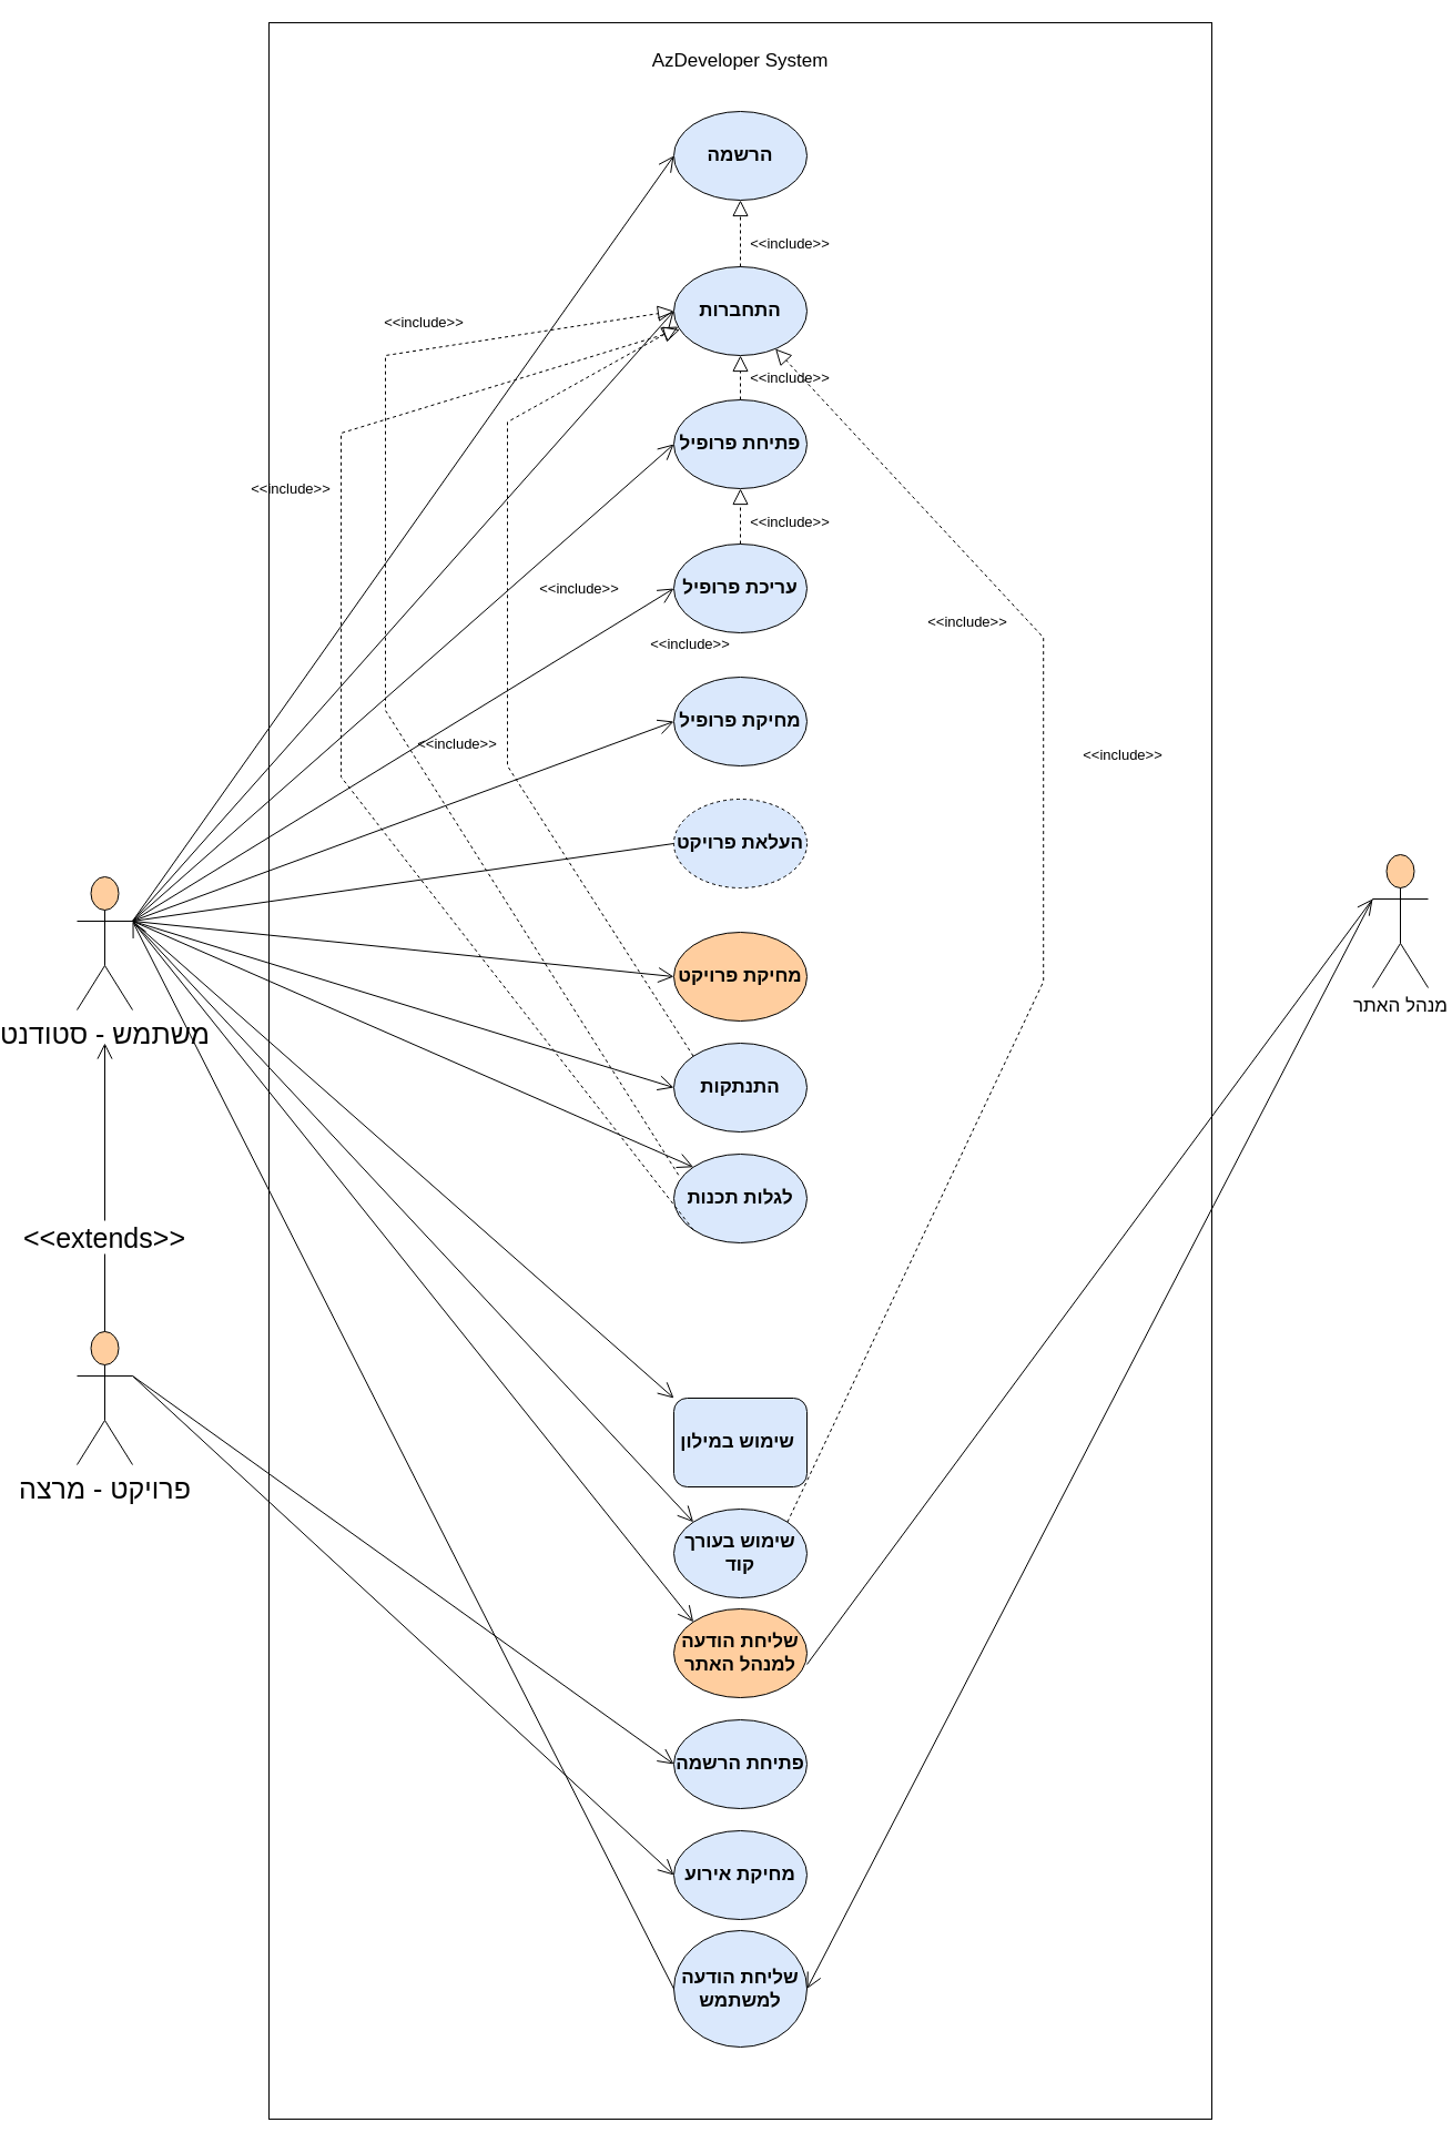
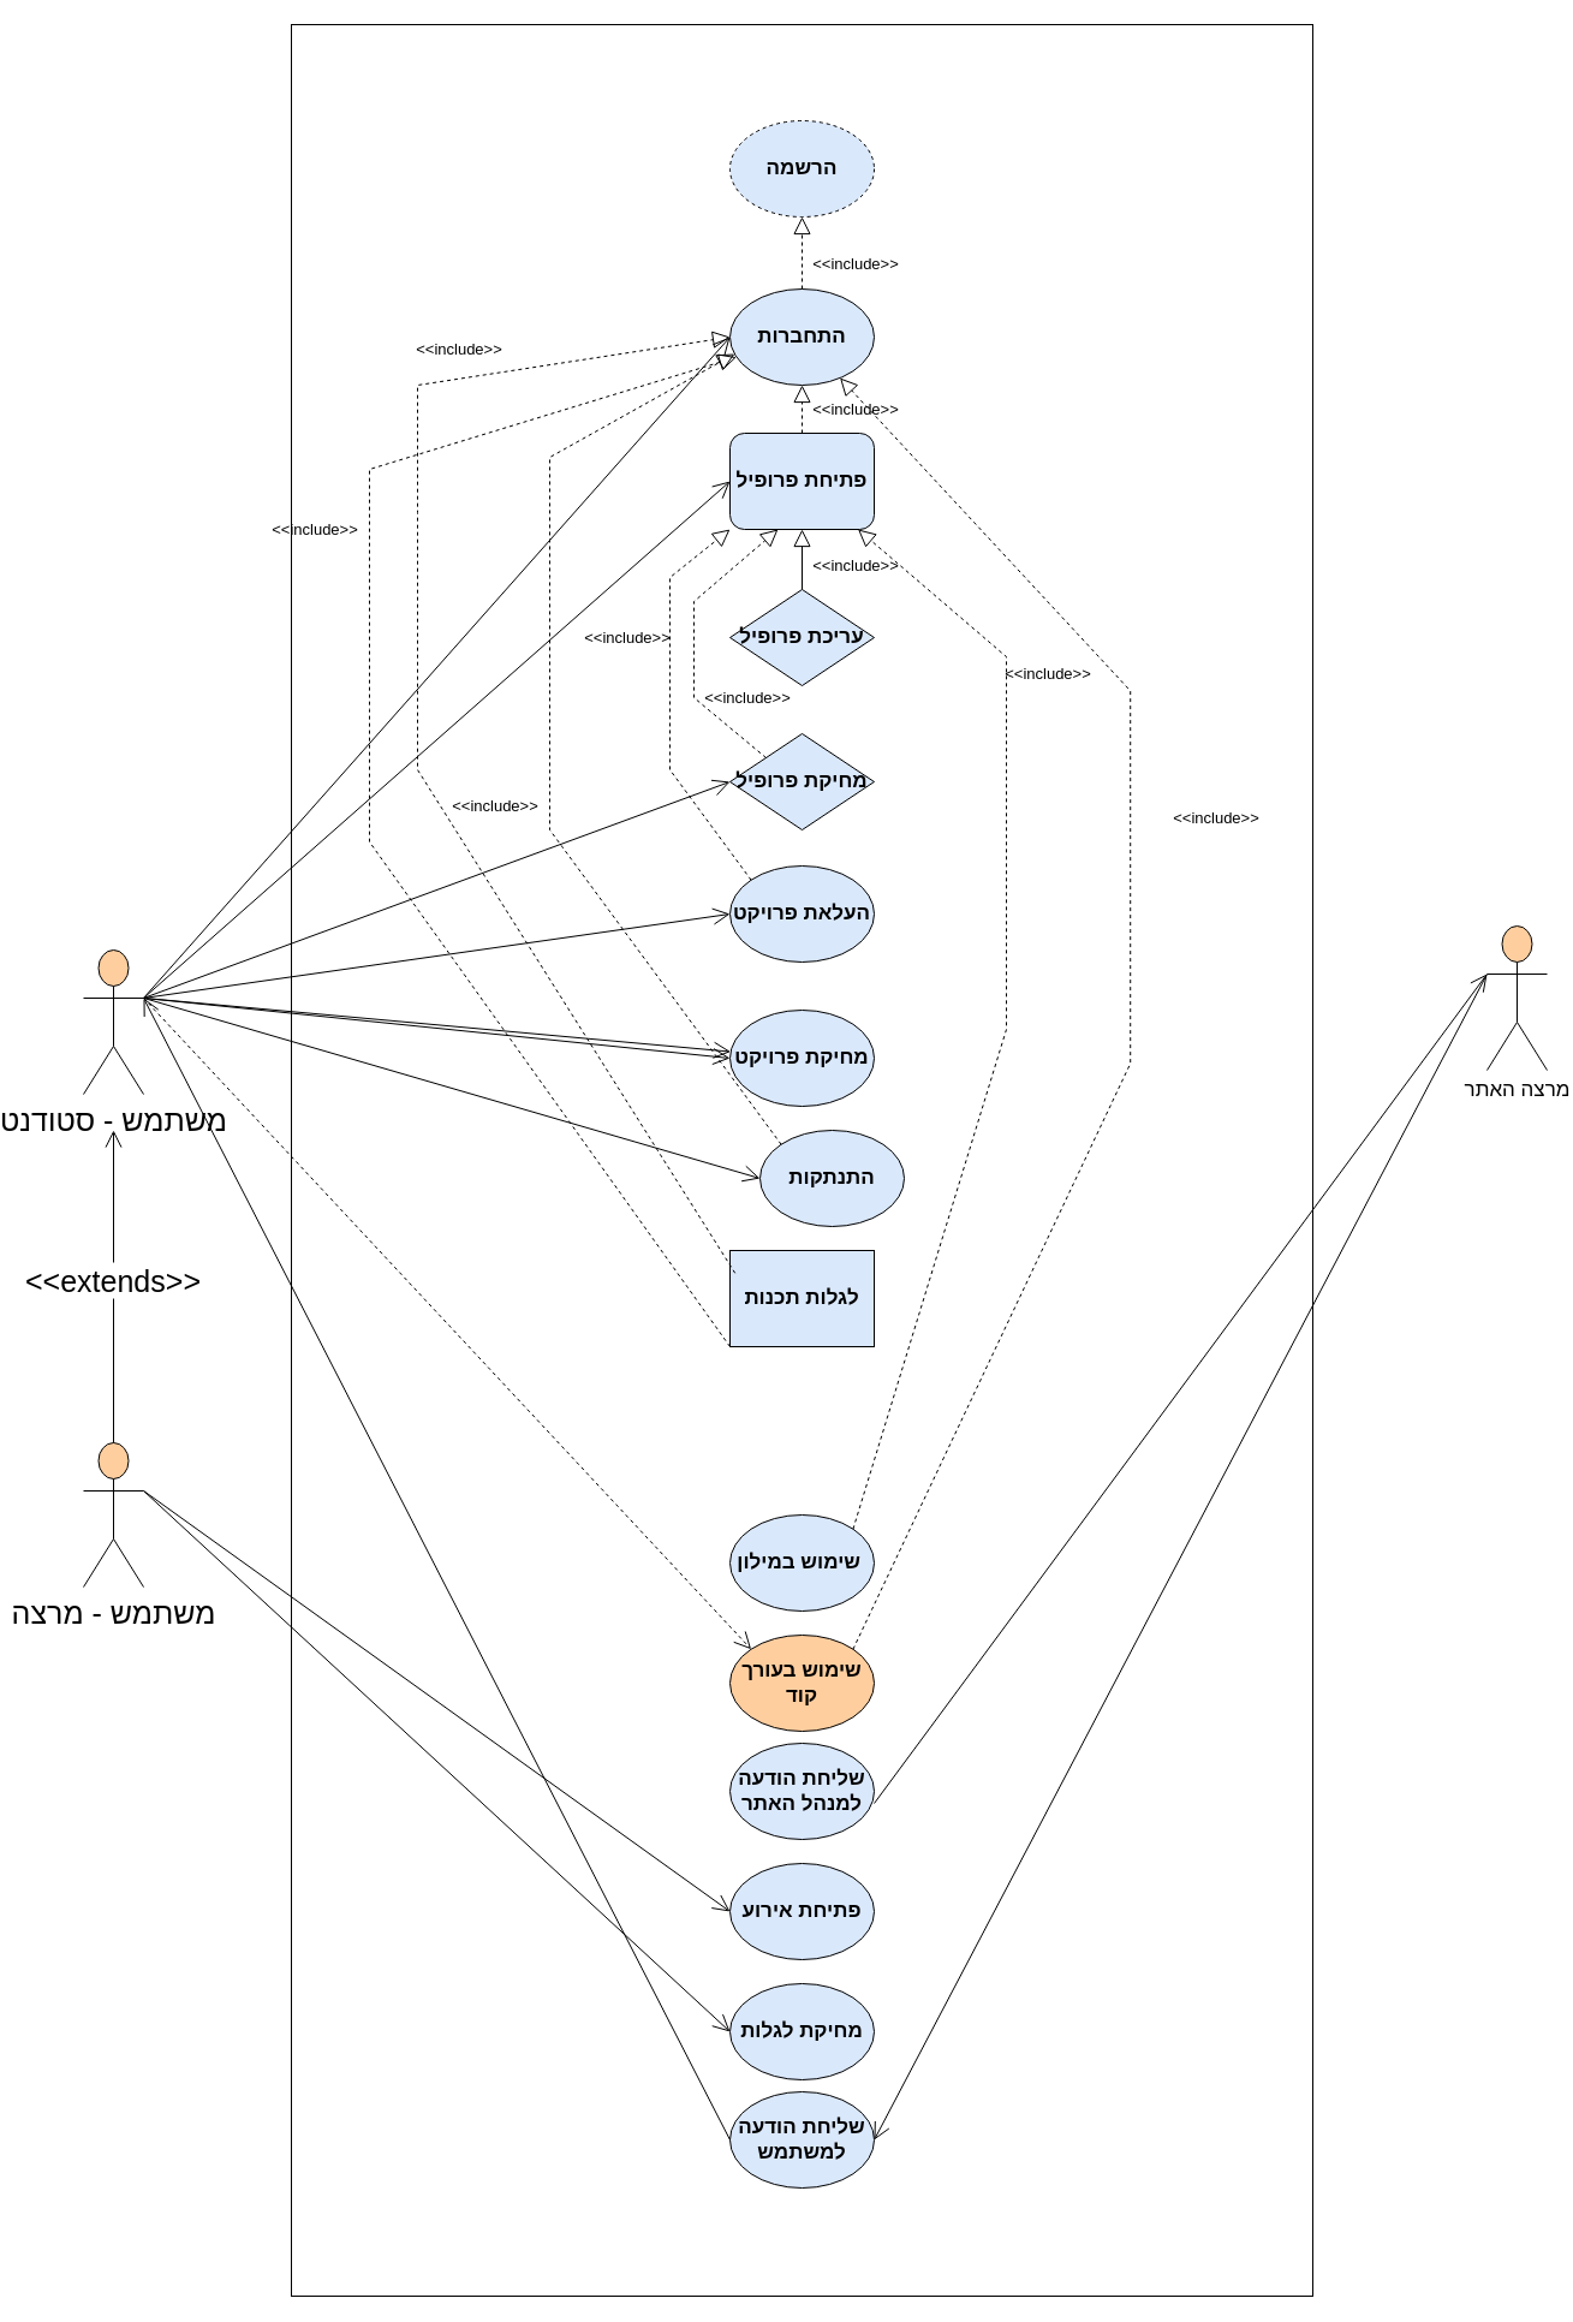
- <mxCell id="14" value="AzDeveloper System" style="text;html=1;strokeColor=none;fillColor=none;align=center;verticalAlign=middle;whiteSpace=wrap;rounded=0;fontSize=17;" parent="1" vertex="1"><mxGeometry x="533" y="40" width="180" height="30" as="geometry" /></mxCell>
- <mxCell id="5" value="הרשמה" style="ellipse;whiteSpace=wrap;html=1;rounded=1;fontSize=17;strokeColor=#000000;strokeWidth=1;fillColor=#dae8fc;fontStyle=1" parent="1" vertex="1"><mxGeometry x="563" y="100" width="120" height="80" as="geometry" /></mxCell>
+ <mxCell id="5" value="הרשמה" style="ellipse;whiteSpace=wrap;html=1;rounded=1;fontSize=17;strokeColor=#000000;strokeWidth=1;fillColor=#dae8fc;fontStyle=1;dashed=1;" parent="1" vertex="1"><mxGeometry x="563" y="100" width="120" height="80" as="geometry" /></mxCell>
- <mxCell id="7" value="פתיחת פרופיל" style="ellipse;whiteSpace=wrap;html=1;rounded=1;fontSize=17;strokeColor=#000000;strokeWidth=1;fontStyle=1;fillColor=#dae8fc;" parent="1" vertex="1"><mxGeometry x="563" y="360" width="120" height="80" as="geometry" /></mxCell>
+ <mxCell id="7" value="פתיחת פרופיל" style="whiteSpace=wrap;html=1;fontSize=17;strokeColor=#000000;strokeWidth=1;fontStyle=1;fillColor=#dae8fc;rounded=1;" parent="1" vertex="1"><mxGeometry x="563" y="360" width="120" height="80" as="geometry" /></mxCell>
- <mxCell id="23" value="" style="endArrow=block;dashed=1;endFill=0;endSize=12;html=1;rounded=0;fontSize=17;exitX=0.5;exitY=0;exitDx=0;exitDy=0;entryX=0.5;entryY=1;entryDx=0;entryDy=0;" parent="1" source="8" target="7" edge="1"><mxGeometry width="160" relative="1" as="geometry"><mxPoint x="633" y="370" as="sourcePoint" /><mxPoint x="633" y="330" as="targetPoint" /></mxGeometry></mxCell>
+ <mxCell id="23" value="" style="endArrow=block;dashed=0;endFill=0;endSize=12;html=1;rounded=0;fontSize=17;exitX=0.5;exitY=0;exitDx=0;exitDy=0;entryX=0.5;entryY=1;entryDx=0;entryDy=0;" parent="1" source="8" target="7" edge="1"><mxGeometry width="160" relative="1" as="geometry"><mxPoint x="633" y="370" as="sourcePoint" /><mxPoint x="633" y="330" as="targetPoint" /></mxGeometry></mxCell>
- <mxCell id="15" value="" style="endArrow=open;endFill=1;endSize=12;html=1;rounded=0;fontSize=17;exitX=1;exitY=0.333;exitDx=0;exitDy=0;exitPerimeter=0;entryX=0;entryY=0.5;entryDx=0;entryDy=0;" parent="1" source="3" target="5" edge="1"><mxGeometry width="160" relative="1" as="geometry"><mxPoint x="293" y="210" as="sourcePoint" /><mxPoint x="453" y="210" as="targetPoint" /></mxGeometry></mxCell>
+ <mxCell id="15" value="" style="endArrow=open;endFill=1;endSize=12;html=1;rounded=0;fontSize=17;exitX=1;exitY=0.333;exitDx=0;exitDy=0;exitPerimeter=0;" parent="1" source="3" target="35" edge="1"><mxGeometry width="160" relative="1" as="geometry"><mxPoint x="293" y="210" as="sourcePoint" /><mxPoint x="453" y="210" as="targetPoint" /></mxGeometry></mxCell>
- <mxCell id="8" value="עריכת פרופיל" style="ellipse;whiteSpace=wrap;html=1;rounded=1;fontSize=17;strokeColor=#000000;strokeWidth=1;fontStyle=1;fillColor=#dae8fc;" parent="1" vertex="1"><mxGeometry x="563" y="490" width="120" height="80" as="geometry" /></mxCell>
+ <mxCell id="8" value="עריכת פרופיל" style="rhombus;whiteSpace=wrap;html=1;fontSize=17;strokeColor=#000000;strokeWidth=1;fontStyle=1;fillColor=#dae8fc;" parent="1" vertex="1"><mxGeometry x="563" y="490" width="120" height="80" as="geometry" /></mxCell>
+ <mxCell id="26" value="" style="endArrow=block;dashed=1;endFill=0;endSize=12;html=1;rounded=0;fontSize=17;exitX=0;exitY=0;exitDx=0;exitDy=0;entryX=0.333;entryY=1;entryDx=0;entryDy=0;entryPerimeter=0;" parent="1" source="9" target="7" edge="1"><mxGeometry width="160" relative="1" as="geometry"><mxPoint x="633" y="500" as="sourcePoint" /><mxPoint x="633" y="450" as="targetPoint" /><Array as="points"><mxPoint x="533" y="580" /><mxPoint x="533" y="500" /></Array></mxGeometry></mxCell>
+ <mxCell id="29" value="" style="endArrow=block;dashed=1;endFill=0;endSize=12;html=1;rounded=0;fontSize=17;exitX=0;exitY=0;exitDx=0;exitDy=0;entryX=0;entryY=1;entryDx=0;entryDy=0;" parent="1" source="12" target="7" edge="1"><mxGeometry width="160" relative="1" as="geometry"><mxPoint x="633" y="500" as="sourcePoint" /><mxPoint x="633" y="450" as="targetPoint" /><Array as="points"><mxPoint x="513" y="640" /><mxPoint x="513" y="480" /></Array></mxGeometry></mxCell>
- <mxCell id="9" value="מחיקת פרופיל" style="ellipse;whiteSpace=wrap;html=1;rounded=1;fontSize=17;strokeColor=#000000;strokeWidth=1;fontStyle=1;fillColor=#dae8fc;" parent="1" vertex="1"><mxGeometry x="563" y="610" width="120" height="80" as="geometry" /></mxCell>
+ <mxCell id="9" value="מחיקת פרופיל" style="rhombus;whiteSpace=wrap;html=1;fontSize=17;strokeColor=#000000;strokeWidth=1;fontStyle=1;fillColor=#dae8fc;" parent="1" vertex="1"><mxGeometry x="563" y="610" width="120" height="80" as="geometry" /></mxCell>
- <mxCell id="22" value="" style="endArrow=open;endFill=1;endSize=12;html=1;rounded=0;fontSize=17;entryX=0;entryY=0.5;entryDx=0;entryDy=0;exitX=1;exitY=0.333;exitDx=0;exitDy=0;exitPerimeter=0;" parent="1" source="3" target="8" edge="1"><mxGeometry width="160" relative="1" as="geometry"><mxPoint x="136" y="290" as="sourcePoint" /><mxPoint x="563" y="470" as="targetPoint" /></mxGeometry></mxCell>
- <mxCell id="28" value="" style="endArrow=none;endFill=1;endSize=12;html=1;rounded=0;fontSize=17;entryX=0;entryY=0.5;entryDx=0;entryDy=0;exitX=1;exitY=0.333;exitDx=0;exitDy=0;exitPerimeter=0;" parent="1" source="3" target="12" edge="1"><mxGeometry width="160" relative="1" as="geometry"><mxPoint x="146" y="230" as="sourcePoint" /><mxPoint x="573" y="660" as="targetPoint" /></mxGeometry></mxCell>
+ <mxCell id="28" value="" style="endArrow=open;endFill=1;endSize=12;html=1;rounded=0;fontSize=17;entryX=0;entryY=0.5;entryDx=0;entryDy=0;exitX=1;exitY=0.333;exitDx=0;exitDy=0;exitPerimeter=0;" parent="1" source="3" target="12" edge="1"><mxGeometry width="160" relative="1" as="geometry"><mxPoint x="146" y="230" as="sourcePoint" /><mxPoint x="573" y="660" as="targetPoint" /></mxGeometry></mxCell>
- <mxCell id="12" value="העלאת פרויקט" style="ellipse;whiteSpace=wrap;html=1;rounded=1;fontSize=17;strokeColor=#000000;strokeWidth=1;fontStyle=1;fillColor=#dae8fc;dashed=1;" parent="1" vertex="1"><mxGeometry x="563" y="720" width="120" height="80" as="geometry" /></mxCell>
+ <mxCell id="12" value="העלאת פרויקט" style="ellipse;whiteSpace=wrap;html=1;rounded=1;fontSize=17;strokeColor=#000000;strokeWidth=1;fontStyle=1;fillColor=#dae8fc;" parent="1" vertex="1"><mxGeometry x="563" y="720" width="120" height="80" as="geometry" /></mxCell>
+ <mxCell id="51" value="" style="endArrow=block;dashed=1;endFill=0;endSize=12;html=1;rounded=0;fontSize=17;exitX=1;exitY=0;exitDx=0;exitDy=0;" parent="1" source="38" target="7" edge="1"><mxGeometry width="160" relative="1" as="geometry"><mxPoint x="960.574" y="1117.716" as="sourcePoint" /><mxPoint x="946.84" y="460" as="targetPoint" /><Array as="points"><mxPoint x="793" y="856" /><mxPoint x="793" y="746" /><mxPoint x="793" y="646" /><mxPoint x="793" y="546" /></Array></mxGeometry></mxCell>
- <mxCell id="35" value="מחיקת פרויקט" style="ellipse;whiteSpace=wrap;html=1;rounded=1;fontSize=17;strokeColor=#000000;strokeWidth=1;fontStyle=1;fillColor=#ffce9f;" parent="1" vertex="1"><mxGeometry x="563" y="840" width="120" height="80" as="geometry" /></mxCell>
+ <mxCell id="35" value="מחיקת פרויקט" style="ellipse;whiteSpace=wrap;html=1;rounded=1;fontSize=17;strokeColor=#000000;strokeWidth=1;fontStyle=1;fillColor=#dae8fc;" parent="1" vertex="1"><mxGeometry x="563" y="840" width="120" height="80" as="geometry" /></mxCell>
- <mxCell id="34" value="מנהל האתר" style="shape=umlActor;verticalLabelPosition=bottom;verticalAlign=top;html=1;outlineConnect=0;rounded=1;fontSize=17;strokeColor=#000000;strokeWidth=1;fillColor=#FFCE9F;" parent="1" vertex="1"><mxGeometry x="1193" y="770" width="50" height="120" as="geometry" /></mxCell>
+ <mxCell id="34" value="מרצה האתר" style="shape=umlActor;verticalLabelPosition=bottom;verticalAlign=top;html=1;outlineConnect=0;rounded=1;fontSize=17;strokeColor=#000000;strokeWidth=1;fillColor=#FFCE9F;" parent="1" vertex="1"><mxGeometry x="1193" y="770" width="50" height="120" as="geometry" /></mxCell>
- <mxCell id="40" value="" style="endArrow=open;endFill=1;endSize=12;html=1;rounded=0;fontSize=17;exitX=1;exitY=0.333;exitDx=0;exitDy=0;exitPerimeter=0;entryX=0;entryY=0;entryDx=0;entryDy=0;" parent="1" source="3" target="37" edge="1"><mxGeometry width="160" relative="1" as="geometry"><mxPoint x="-167" y="962" as="sourcePoint" /><mxPoint x="355.76" y="760" as="targetPoint" /></mxGeometry></mxCell>
- <mxCell id="10" value="התנתקות" style="ellipse;whiteSpace=wrap;html=1;rounded=1;fontSize=17;strokeColor=#000000;strokeWidth=1;fontStyle=1;fillColor=#dae8fc;" parent="1" vertex="1"><mxGeometry x="563" y="940" width="120" height="80" as="geometry" /></mxCell>
+ <mxCell id="10" value="התנתקות" style="ellipse;whiteSpace=wrap;html=1;rounded=1;fontSize=17;strokeColor=#000000;strokeWidth=1;fontStyle=1;fillColor=#dae8fc;" parent="1" vertex="1"><mxGeometry x="588" y="940" width="120" height="80" as="geometry" /></mxCell>
- <mxCell id="41" value="" style="endArrow=open;endFill=1;endSize=12;html=1;rounded=0;fontSize=17;exitX=1;exitY=0.333;exitDx=0;exitDy=0;exitPerimeter=0;entryX=0;entryY=0;entryDx=0;entryDy=0;" parent="1" source="3" target="38" edge="1"><mxGeometry width="160" relative="1" as="geometry"><mxPoint x="103" y="1258" as="sourcePoint" /><mxPoint x="625.76" y="1056" as="targetPoint" /></mxGeometry></mxCell>
- <mxCell id="37" value="לגלות תכנות" style="ellipse;whiteSpace=wrap;html=1;rounded=1;fontSize=17;strokeColor=#000000;strokeWidth=1;fontStyle=1;fillColor=#dae8fc;" parent="1" vertex="1"><mxGeometry x="563" y="1040" width="120" height="80" as="geometry" /></mxCell>
+ <mxCell id="37" value="לגלות תכנות" style="whiteSpace=wrap;html=1;fontSize=17;strokeColor=#000000;strokeWidth=1;fontStyle=1;fillColor=#dae8fc;rounded=0;" parent="1" vertex="1"><mxGeometry x="563" y="1040" width="120" height="80" as="geometry" /></mxCell>
- <mxCell id="42" value="" style="endArrow=open;endFill=1;endSize=12;html=1;rounded=0;fontSize=17;exitX=1;exitY=0.333;exitDx=0;exitDy=0;exitPerimeter=0;entryX=0;entryY=0;entryDx=0;entryDy=0;" parent="1" source="3" target="39" edge="1"><mxGeometry width="160" relative="1" as="geometry"><mxPoint x="-9.76" y="829" as="sourcePoint" /><mxPoint x="513" y="931" as="targetPoint" /></mxGeometry></mxCell>
+ <mxCell id="42" value="" style="endArrow=open;endFill=1;endSize=12;html=1;rounded=0;fontSize=17;exitX=1;exitY=0.333;exitDx=0;exitDy=0;exitPerimeter=0;entryX=0;entryY=0;entryDx=0;entryDy=0;dashed=1;" parent="1" source="3" target="39" edge="1"><mxGeometry width="160" relative="1" as="geometry"><mxPoint x="-9.76" y="829" as="sourcePoint" /><mxPoint x="513" y="931" as="targetPoint" /></mxGeometry></mxCell>
- <mxCell id="60" value="&lt;font style=&quot;font-size: 25px&quot;&gt;&amp;lt;&amp;lt;extends&amp;gt;&amp;gt;&lt;/font&gt;" style="text;html=1;strokeColor=none;fillColor=none;align=center;verticalAlign=middle;whiteSpace=wrap;rounded=0;" vertex="1" parent="1"><mxGeometry x="20" y="1100" width="60" height="30" as="geometry" /></mxCell>
+ <mxCell id="60" value="&lt;font style=&quot;font-size: 25px&quot;&gt;&amp;lt;&amp;lt;extends&amp;gt;&amp;gt;&lt;/font&gt;" style="text;html=1;strokeColor=none;fillColor=none;align=center;verticalAlign=middle;whiteSpace=wrap;rounded=0;" vertex="1" parent="1"><mxGeometry x="20" y="1050" width="60" height="30" as="geometry" /></mxCell>
- <mxCell id="44" value="" style="endArrow=open;endFill=1;endSize=12;html=1;rounded=0;fontSize=17;exitX=1;exitY=0.333;exitDx=0;exitDy=0;exitPerimeter=0;entryX=0;entryY=0;entryDx=0;entryDy=0;" parent="1" source="3" target="43" edge="1"><mxGeometry width="160" relative="1" as="geometry"><mxPoint x="-47" y="814" as="sourcePoint" /><mxPoint x="473" y="1016" as="targetPoint" /></mxGeometry></mxCell>
- <mxCell id="38" value="שימוש במילון&amp;nbsp;" style="whiteSpace=wrap;html=1;fontSize=17;strokeColor=#000000;strokeWidth=1;fontStyle=1;fillColor=#dae8fc;rounded=1;" parent="1" vertex="1"><mxGeometry x="563" y="1260" width="120" height="80" as="geometry" /></mxCell>
+ <mxCell id="38" value="שימוש במילון&amp;nbsp;" style="ellipse;whiteSpace=wrap;html=1;rounded=1;fontSize=17;strokeColor=#000000;strokeWidth=1;fontStyle=1;fillColor=#dae8fc;" parent="1" vertex="1"><mxGeometry x="563" y="1260" width="120" height="80" as="geometry" /></mxCell>
- <mxCell id="4" value="&lt;font style=&quot;font-size: 25px&quot;&gt;פרויקט - מרצה&lt;/font&gt;" style="shape=umlActor;verticalLabelPosition=bottom;verticalAlign=top;html=1;outlineConnect=0;rounded=1;fontSize=17;strokeColor=#000000;strokeWidth=1;fillColor=#FFCE9F;" parent="1" vertex="1"><mxGeometry x="25" y="1200" width="50" height="120" as="geometry" /></mxCell>
+ <mxCell id="4" value="&lt;font style=&quot;font-size: 25px&quot;&gt;משתמש - מרצה&lt;/font&gt;" style="shape=umlActor;verticalLabelPosition=bottom;verticalAlign=top;html=1;outlineConnect=0;rounded=1;fontSize=17;strokeColor=#000000;strokeWidth=1;fillColor=#FFCE9F;" parent="1" vertex="1"><mxGeometry x="25" y="1200" width="50" height="120" as="geometry" /></mxCell>
- <mxCell id="39" value="שימוש בעורך קוד" style="ellipse;whiteSpace=wrap;html=1;rounded=1;fontSize=17;strokeColor=#000000;strokeWidth=1;fontStyle=1;fillColor=#dae8fc;" parent="1" vertex="1"><mxGeometry x="563" y="1360" width="120" height="80" as="geometry" /></mxCell>
+ <mxCell id="39" value="שימוש בעורך קוד" style="ellipse;whiteSpace=wrap;html=1;rounded=1;fontSize=17;strokeColor=#000000;strokeWidth=1;fontStyle=1;fillColor=#ffce9f;" parent="1" vertex="1"><mxGeometry x="563" y="1360" width="120" height="80" as="geometry" /></mxCell>
- <mxCell id="43" value="שליחת הודעה למנהל האתר" style="ellipse;whiteSpace=wrap;html=1;rounded=1;fontSize=17;strokeColor=#000000;strokeWidth=1;fontStyle=1;fillColor=#ffce9f;" parent="1" vertex="1"><mxGeometry x="563" y="1450" width="120" height="80" as="geometry" /></mxCell>
+ <mxCell id="43" value="שליחת הודעה למנהל האתר" style="ellipse;whiteSpace=wrap;html=1;rounded=1;fontSize=17;strokeColor=#000000;strokeWidth=1;fontStyle=1;fillColor=#dae8fc;" parent="1" vertex="1"><mxGeometry x="563" y="1450" width="120" height="80" as="geometry" /></mxCell>
- <mxCell id="13" value="פתיחת הרשמה" style="ellipse;whiteSpace=wrap;html=1;rounded=1;fontSize=17;strokeColor=#000000;strokeWidth=1;fontStyle=1;fillColor=#dae8fc;" parent="1" vertex="1"><mxGeometry x="563" y="1550" width="120" height="80" as="geometry" /></mxCell>
+ <mxCell id="13" value="פתיחת אירוע" style="ellipse;whiteSpace=wrap;html=1;rounded=1;fontSize=17;strokeColor=#000000;strokeWidth=1;fontStyle=1;fillColor=#dae8fc;" parent="1" vertex="1"><mxGeometry x="563" y="1550" width="120" height="80" as="geometry" /></mxCell>
- <mxCell id="11" value="מחיקת אירוע" style="ellipse;whiteSpace=wrap;html=1;rounded=1;fontSize=17;strokeColor=#000000;strokeWidth=1;fontStyle=1;fillColor=#dae8fc;" parent="1" vertex="1"><mxGeometry x="563" y="1650" width="120" height="80" as="geometry" /></mxCell>
+ <mxCell id="11" value="מחיקת לגלות" style="ellipse;whiteSpace=wrap;html=1;rounded=1;fontSize=17;strokeColor=#000000;strokeWidth=1;fontStyle=1;fillColor=#dae8fc;" parent="1" vertex="1"><mxGeometry x="563" y="1650" width="120" height="80" as="geometry" /></mxCell>
- <mxCell id="45" value="שליחת הודעה למשתמש" style="ellipse;whiteSpace=wrap;html=1;rounded=1;fontSize=17;strokeColor=#000000;strokeWidth=1;fontStyle=1;fillColor=#dae8fc;" parent="1" vertex="1"><mxGeometry x="563" y="1740" width="120" height="105" as="geometry" /></mxCell>
+ <mxCell id="45" value="שליחת הודעה למשתמש" style="ellipse;whiteSpace=wrap;html=1;rounded=1;fontSize=17;strokeColor=#000000;strokeWidth=1;fontStyle=1;fillColor=#dae8fc;" parent="1" vertex="1"><mxGeometry x="563" y="1740" width="120" height="80" as="geometry" /></mxCell>
